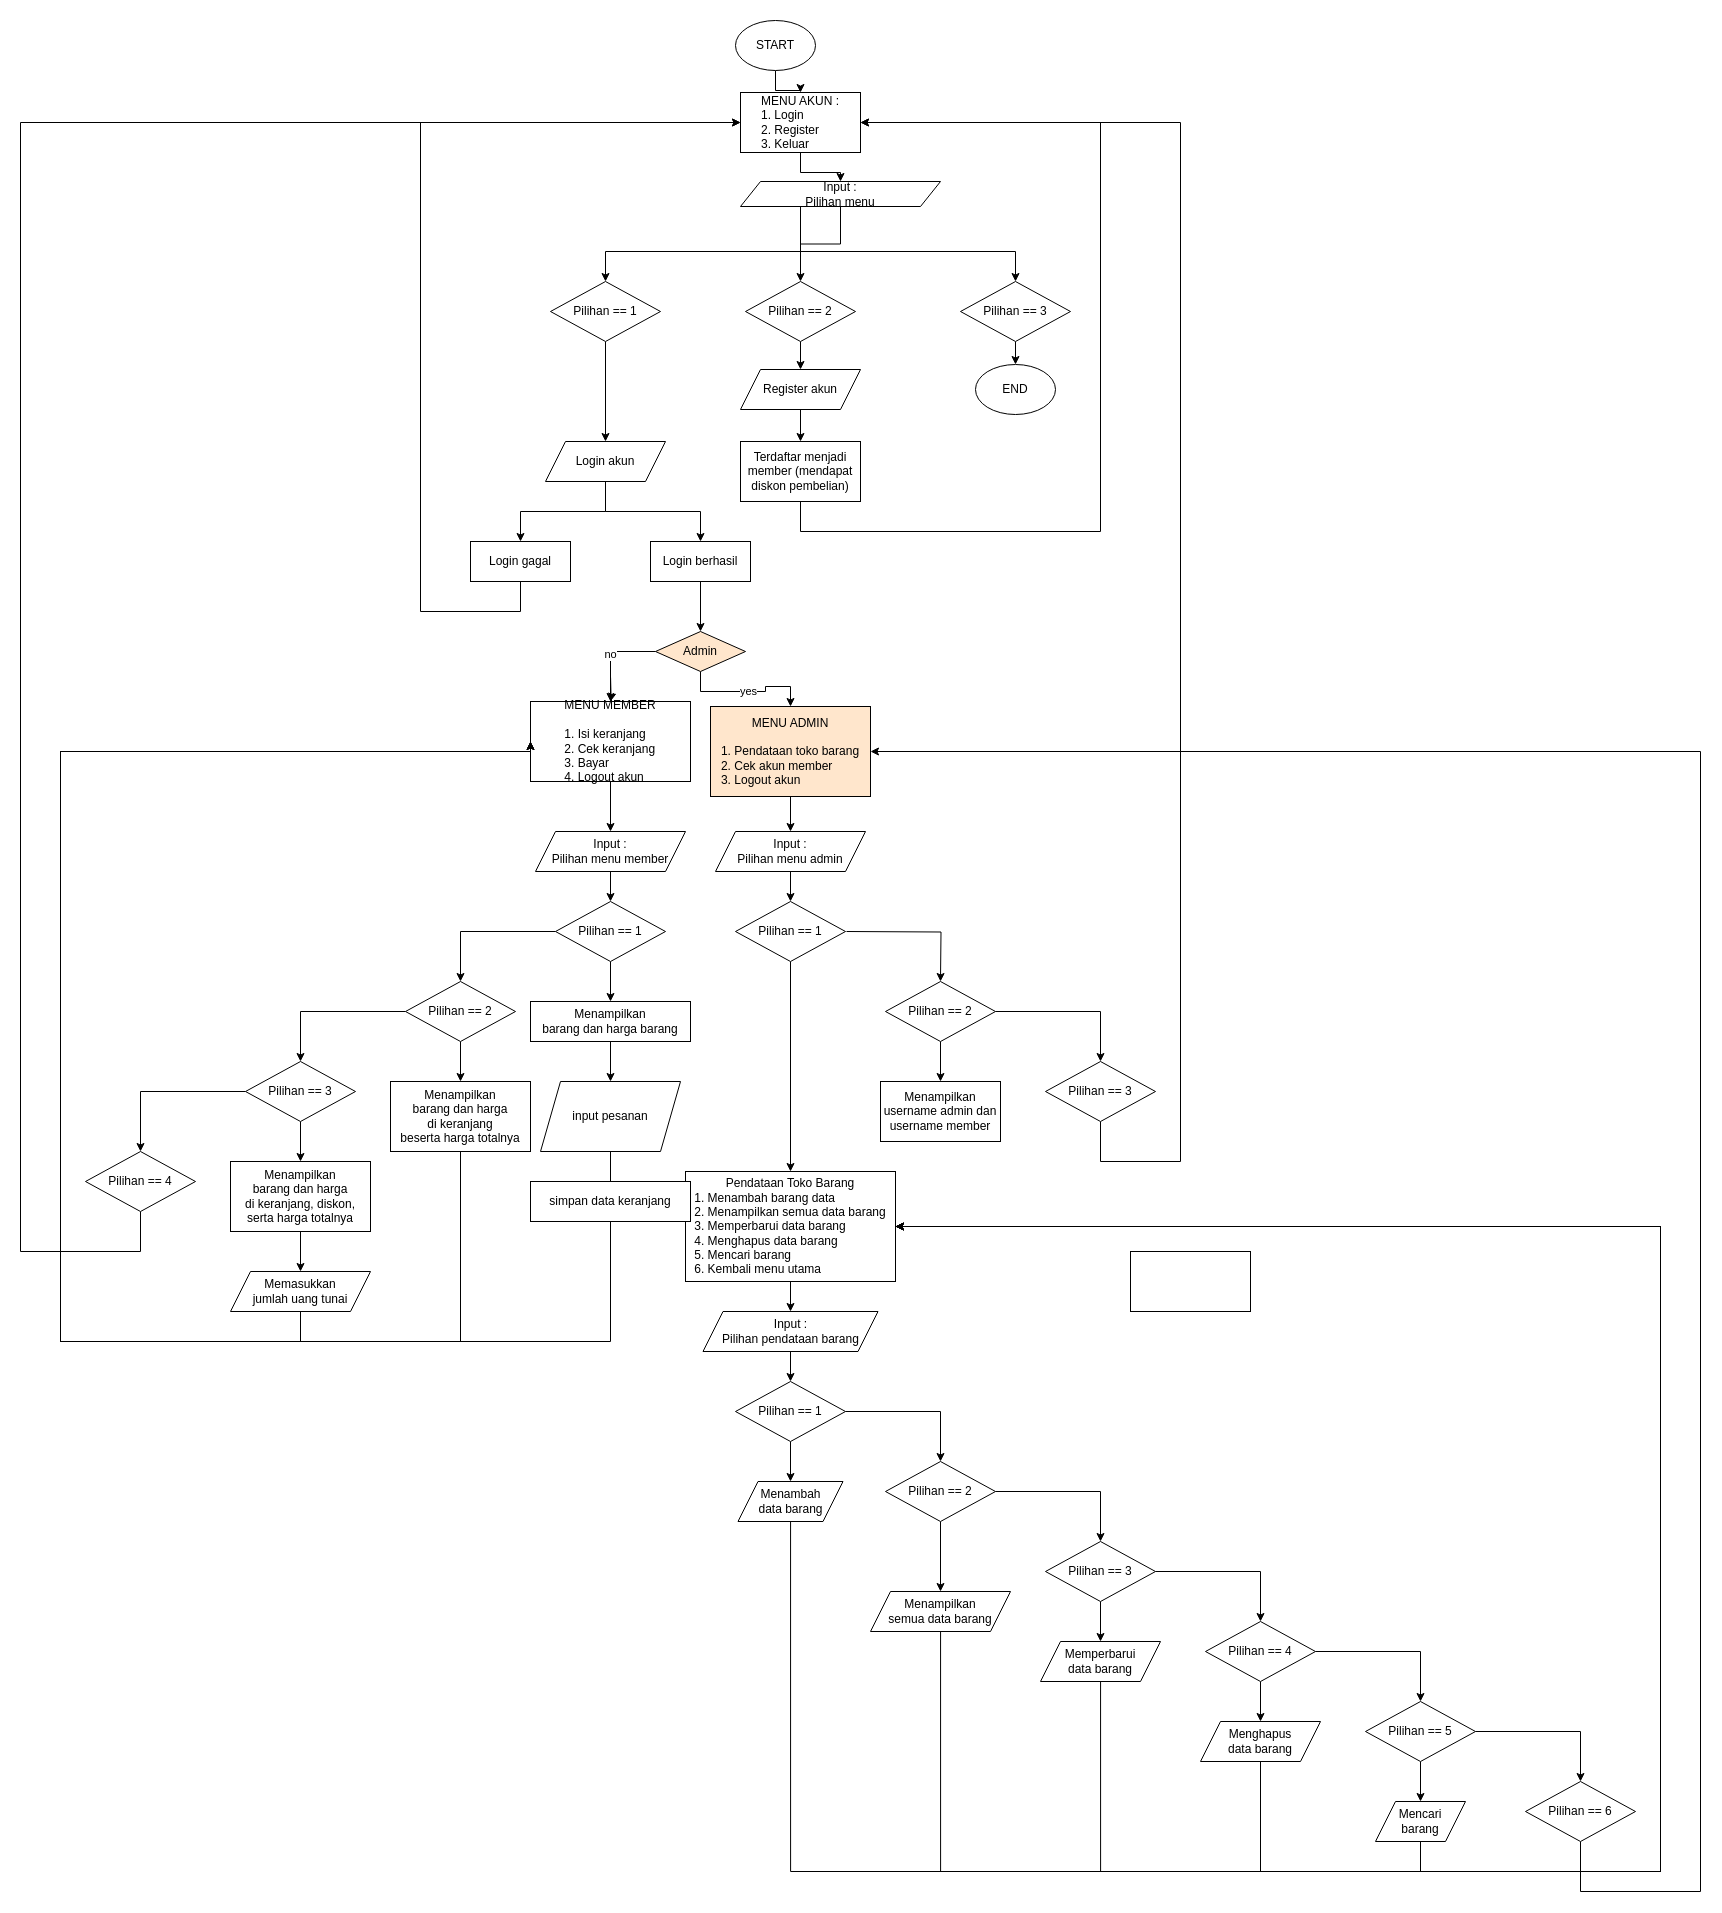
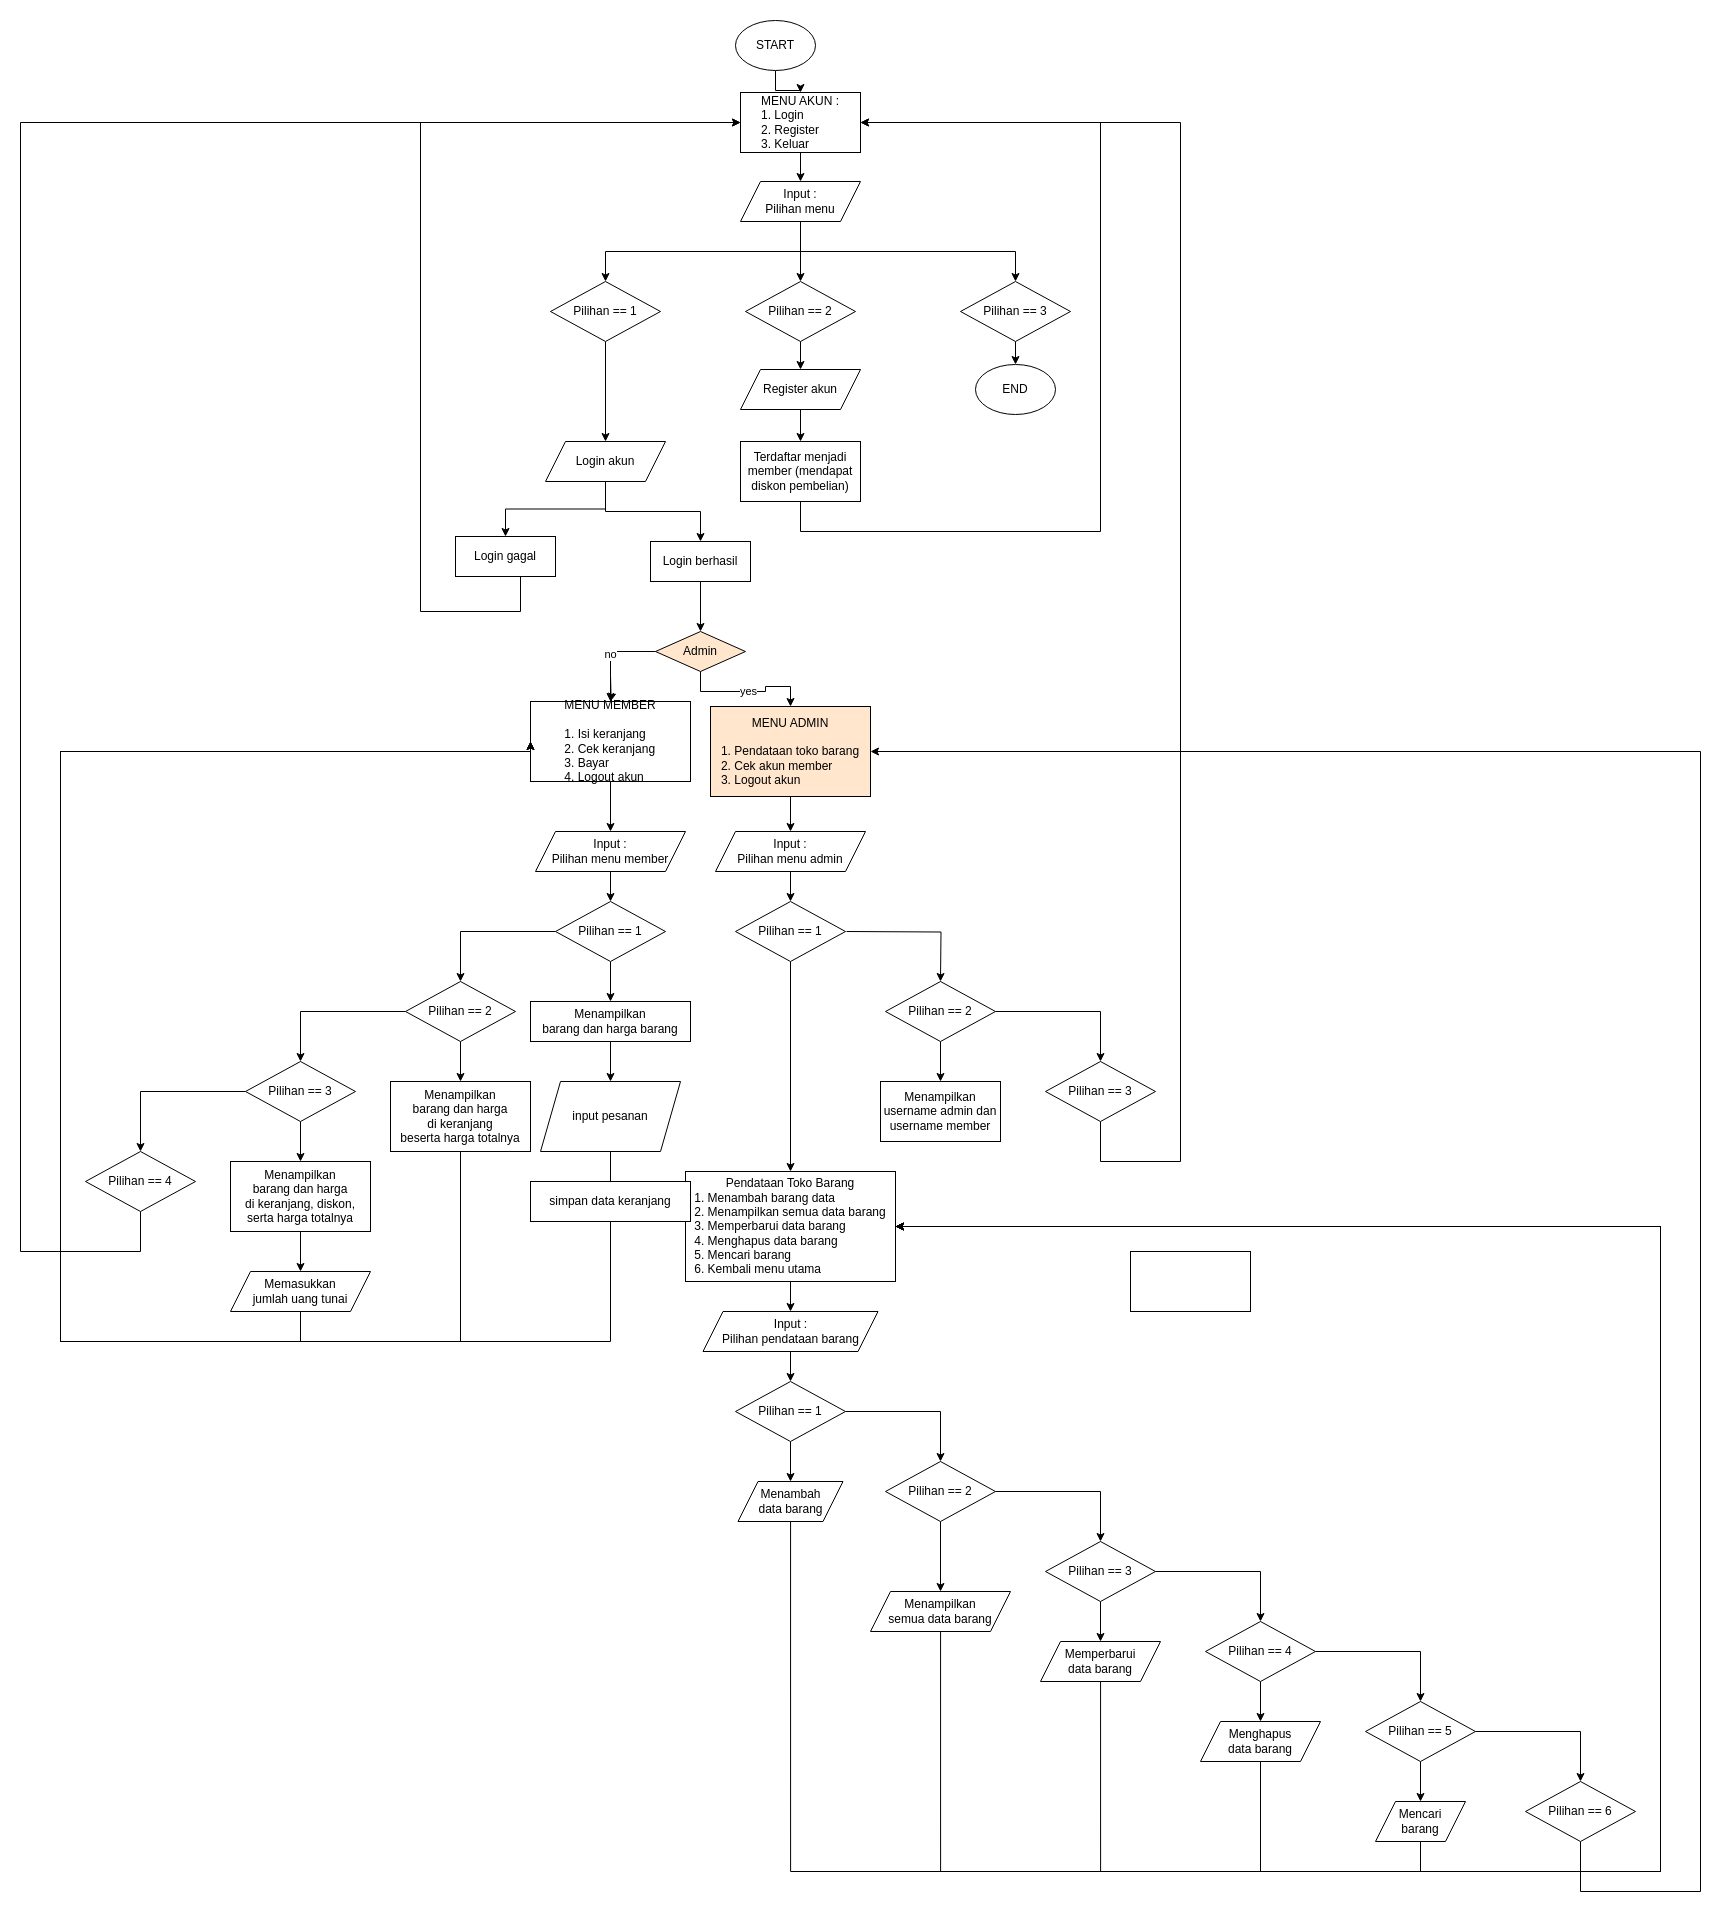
- <mxCell id="9" value="Input :&lt;br&gt;Pilihan menu" style="shape=parallelogram;perimeter=parallelogramPerimeter;whiteSpace=wrap;html=1;fixedSize=1;" parent="1" vertex="1"><mxGeometry x="740" y="181" width="200" height="25" as="geometry" /></mxCell>
+ <mxCell id="9" value="Input :&lt;br&gt;Pilihan menu" style="shape=parallelogram;perimeter=parallelogramPerimeter;whiteSpace=wrap;html=1;fixedSize=1;" parent="1" vertex="1"><mxGeometry x="740" y="181" width="120" height="40" as="geometry" /></mxCell>
- <mxCell id="23" value="Login gagal" style="rounded=0;whiteSpace=wrap;html=1;" parent="1" vertex="1"><mxGeometry x="470" y="541" width="100" height="40" as="geometry" /></mxCell>
+ <mxCell id="23" value="Login gagal" style="rounded=0;whiteSpace=wrap;html=1;" parent="1" vertex="1"><mxGeometry x="455" y="536" width="100" height="40" as="geometry" /></mxCell>
